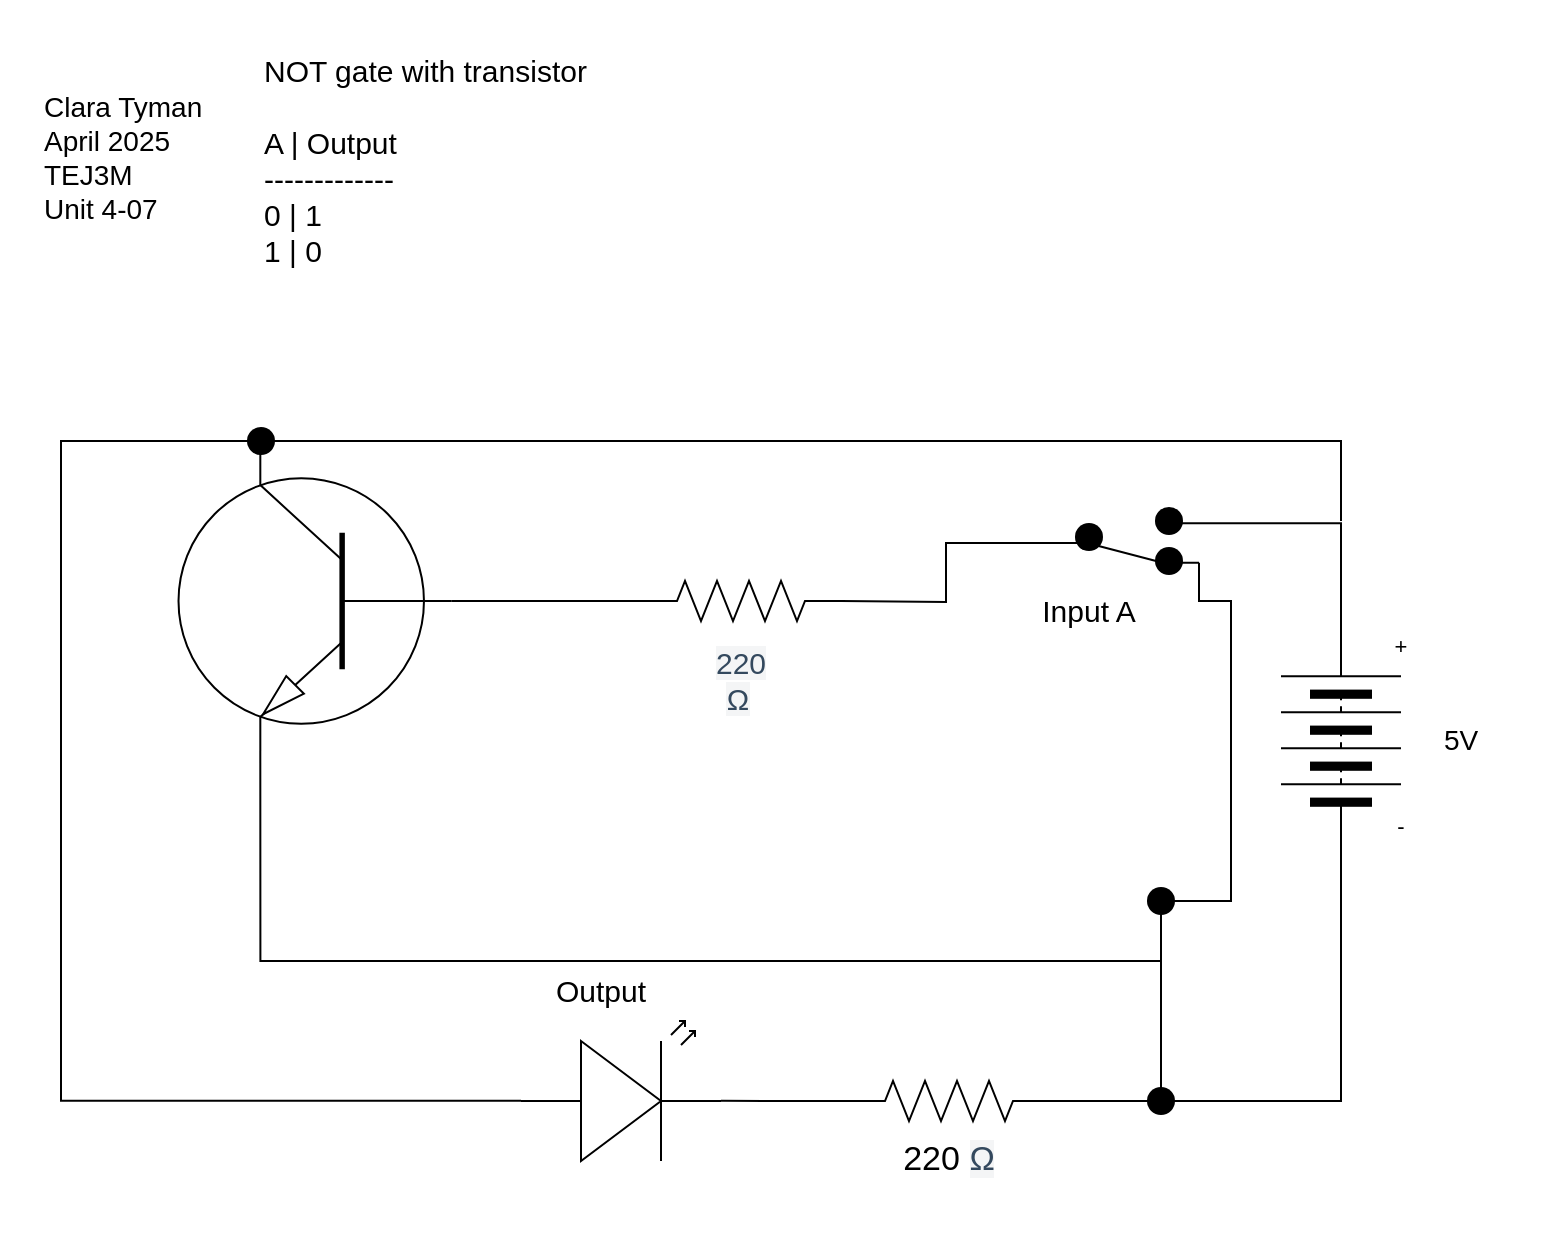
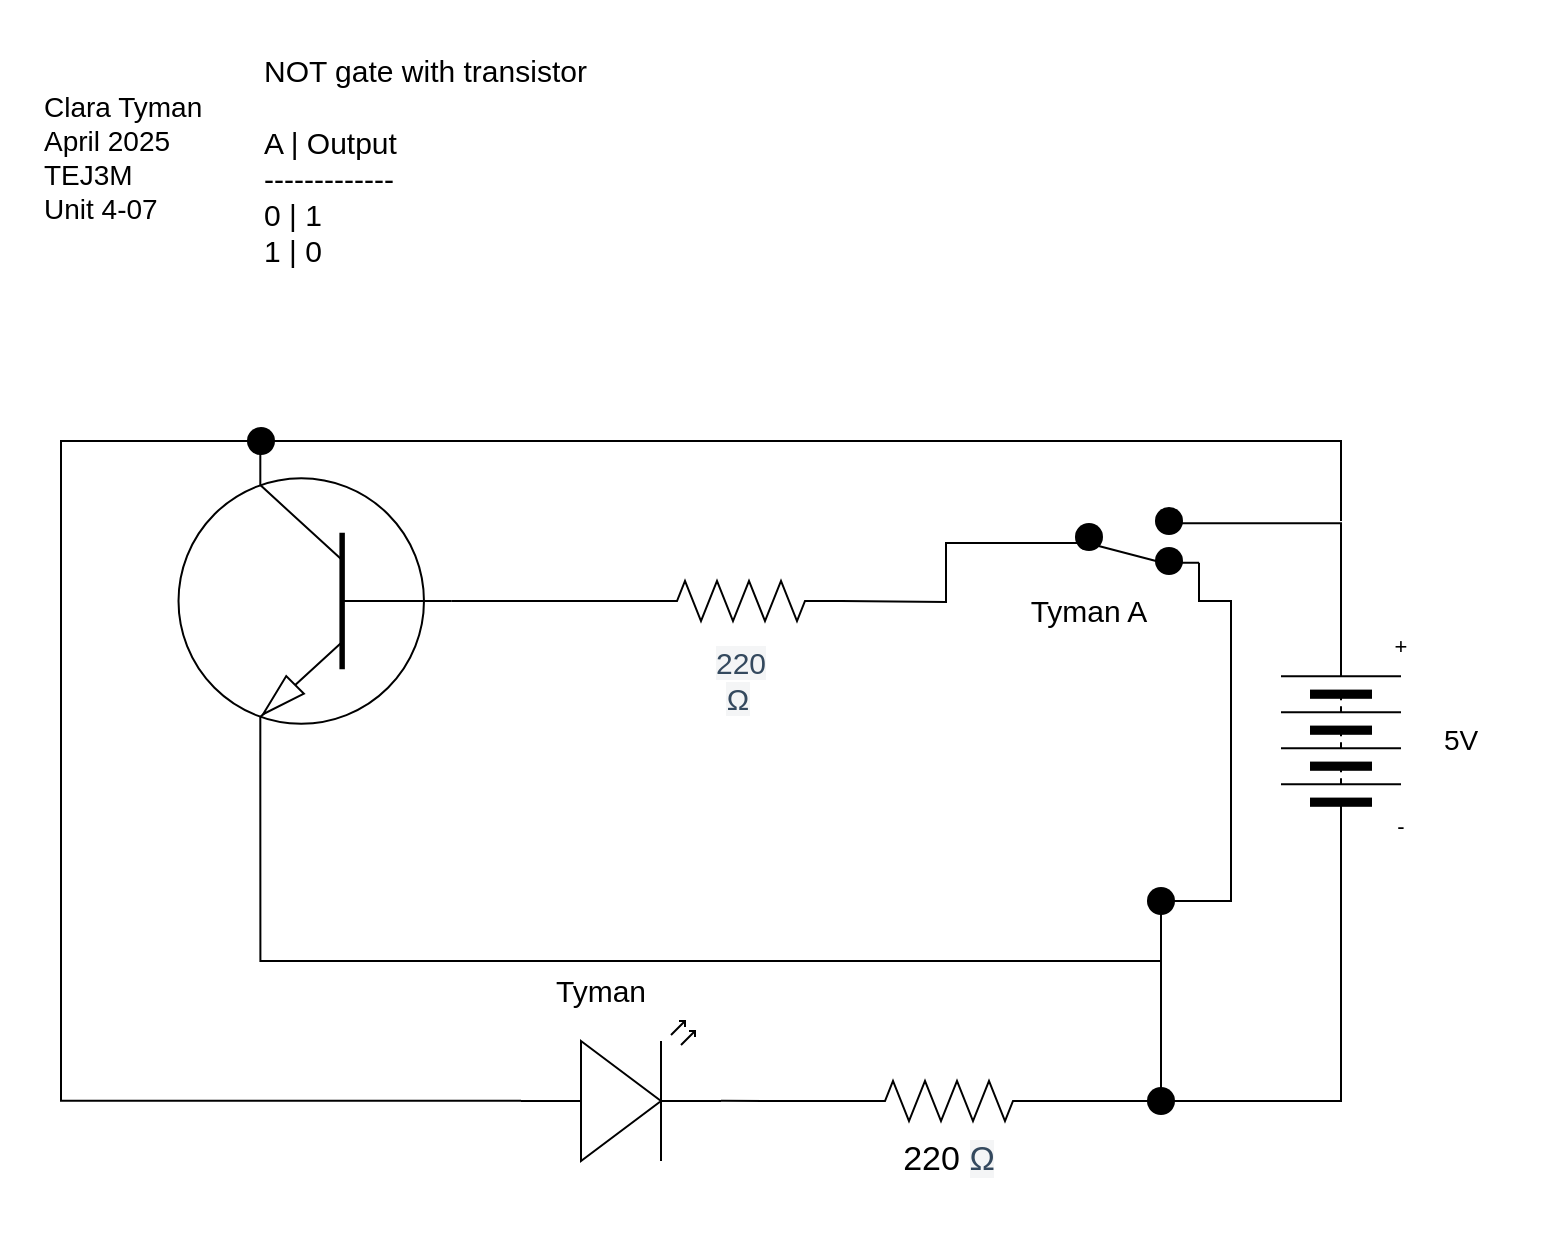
- <mxCell id="15" value="&lt;font style=&quot;font-size: 15px;&quot;&gt;Input A&lt;/font&gt;" style="text;html=1;align=center;verticalAlign=middle;resizable=0;points=[];autosize=1;strokeColor=none;fillColor=none;fontFamily=Helvetica;fontSize=11;fontColor=default;labelBackgroundColor=default;" parent="1" vertex="1"><mxGeometry x="509" y="290" width="70" height="30" as="geometry" /></mxCell>
+ <mxCell id="15" value="&lt;font style=&quot;font-size: 15px;&quot;&gt;Tyman A&lt;/font&gt;" style="text;html=1;align=center;verticalAlign=middle;resizable=0;points=[];autosize=1;strokeColor=none;fillColor=none;fontFamily=Helvetica;fontSize=11;fontColor=default;labelBackgroundColor=default;" parent="1" vertex="1"><mxGeometry x="509" y="290" width="70" height="30" as="geometry" /></mxCell>
- <mxCell id="29" value="Output" style="text;html=1;align=center;verticalAlign=middle;resizable=0;points=[];autosize=1;strokeColor=none;fillColor=none;fontFamily=Helvetica;fontSize=15;fontColor=default;labelBackgroundColor=default;" parent="1" vertex="1"><mxGeometry x="265" y="480" width="70" height="30" as="geometry" /></mxCell>
+ <mxCell id="29" value="Tyman" style="text;html=1;align=center;verticalAlign=middle;resizable=0;points=[];autosize=1;strokeColor=none;fillColor=none;fontFamily=Helvetica;fontSize=15;fontColor=default;labelBackgroundColor=default;" parent="1" vertex="1"><mxGeometry x="265" y="480" width="70" height="30" as="geometry" /></mxCell>
